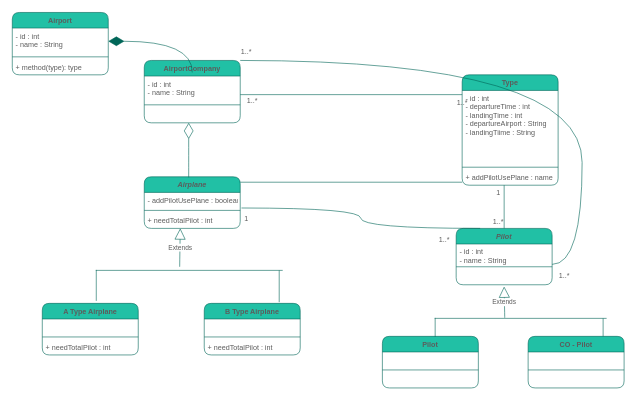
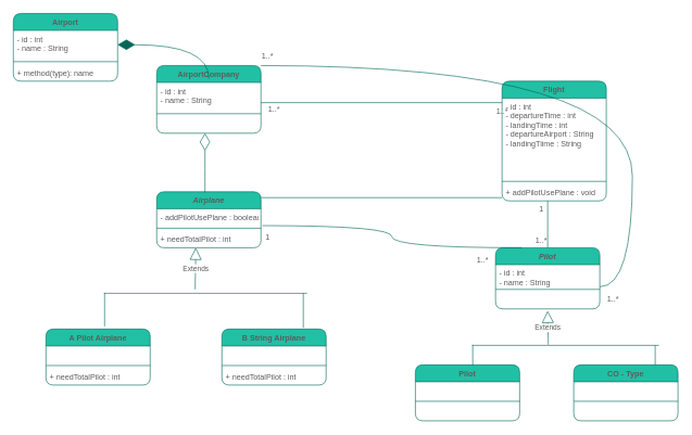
- <mxCell id="5" value="+ method(type): type" style="text;strokeColor=none;fillColor=none;align=left;verticalAlign=top;spacingLeft=4;spacingRight=4;overflow=hidden;rotatable=0;points=[[0,0.5],[1,0.5]];portConstraint=eastwest;fontColor=#5C5C5C;rounded=1;" vertex="1" parent="2"><mxGeometry y="78" width="160" height="26" as="geometry" /></mxCell>
+ <mxCell id="5" value="+ method(type): name" style="text;strokeColor=none;fillColor=none;align=left;verticalAlign=top;spacingLeft=4;spacingRight=4;overflow=hidden;rotatable=0;points=[[0,0.5],[1,0.5]];portConstraint=eastwest;fontColor=#5C5C5C;rounded=1;" vertex="1" parent="2"><mxGeometry y="78" width="160" height="26" as="geometry" /></mxCell>
- <mxCell id="10" value="Type" style="swimlane;fontStyle=1;align=center;verticalAlign=top;childLayout=stackLayout;horizontal=1;startSize=26;horizontalStack=0;resizeParent=1;resizeParentMax=0;resizeLast=0;collapsible=1;marginBottom=0;fillColor=#21C0A5;strokeColor=#006658;fontColor=#5C5C5C;rounded=1;" vertex="1" parent="1"><mxGeometry x="770" y="124" width="160" height="184" as="geometry" /></mxCell>
+ <mxCell id="10" value="Flight" style="swimlane;fontStyle=1;align=center;verticalAlign=top;childLayout=stackLayout;horizontal=1;startSize=26;horizontalStack=0;resizeParent=1;resizeParentMax=0;resizeLast=0;collapsible=1;marginBottom=0;fillColor=#21C0A5;strokeColor=#006658;fontColor=#5C5C5C;rounded=1;" vertex="1" parent="1"><mxGeometry x="770" y="124" width="160" height="184" as="geometry" /></mxCell>
- <mxCell id="13" value="+ addPilotUsePlane : name" style="text;strokeColor=none;fillColor=none;align=left;verticalAlign=top;spacingLeft=4;spacingRight=4;overflow=hidden;rotatable=0;points=[[0,0.5],[1,0.5]];portConstraint=eastwest;fontColor=#5C5C5C;rounded=1;" vertex="1" parent="10"><mxGeometry y="158" width="160" height="26" as="geometry" /></mxCell>
+ <mxCell id="13" value="+ addPilotUsePlane : void" style="text;strokeColor=none;fillColor=none;align=left;verticalAlign=top;spacingLeft=4;spacingRight=4;overflow=hidden;rotatable=0;points=[[0,0.5],[1,0.5]];portConstraint=eastwest;fontColor=#5C5C5C;rounded=1;" vertex="1" parent="10"><mxGeometry y="158" width="160" height="26" as="geometry" /></mxCell>
- <mxCell id="30" value="A Type Airplane" style="swimlane;fontStyle=1;align=center;verticalAlign=top;childLayout=stackLayout;horizontal=1;startSize=26;horizontalStack=0;resizeParent=1;resizeParentMax=0;resizeLast=0;collapsible=1;marginBottom=0;fillColor=#21C0A5;strokeColor=#006658;fontColor=#5C5C5C;rounded=1;" vertex="1" parent="1"><mxGeometry x="70" y="505" width="160" height="86" as="geometry" /></mxCell>
+ <mxCell id="30" value="A Pilot Airplane" style="swimlane;fontStyle=1;align=center;verticalAlign=top;childLayout=stackLayout;horizontal=1;startSize=26;horizontalStack=0;resizeParent=1;resizeParentMax=0;resizeLast=0;collapsible=1;marginBottom=0;fillColor=#21C0A5;strokeColor=#006658;fontColor=#5C5C5C;rounded=1;" vertex="1" parent="1"><mxGeometry x="70" y="505" width="160" height="86" as="geometry" /></mxCell>
- <mxCell id="34" value="B Type Airplane" style="swimlane;fontStyle=1;align=center;verticalAlign=top;childLayout=stackLayout;horizontal=1;startSize=26;horizontalStack=0;resizeParent=1;resizeParentMax=0;resizeLast=0;collapsible=1;marginBottom=0;fillColor=#21C0A5;strokeColor=#006658;fontColor=#5C5C5C;rounded=1;" vertex="1" parent="1"><mxGeometry x="340" y="505" width="160" height="86" as="geometry" /></mxCell>
+ <mxCell id="34" value="B String Airplane" style="swimlane;fontStyle=1;align=center;verticalAlign=top;childLayout=stackLayout;horizontal=1;startSize=26;horizontalStack=0;resizeParent=1;resizeParentMax=0;resizeLast=0;collapsible=1;marginBottom=0;fillColor=#21C0A5;strokeColor=#006658;fontColor=#5C5C5C;rounded=1;" vertex="1" parent="1"><mxGeometry x="340" y="505" width="160" height="86" as="geometry" /></mxCell>
- <mxCell id="26" value="CO - Pilot" style="swimlane;fontStyle=1;align=center;verticalAlign=top;childLayout=stackLayout;horizontal=1;startSize=26;horizontalStack=0;resizeParent=1;resizeParentMax=0;resizeLast=0;collapsible=1;marginBottom=0;fillColor=#21C0A5;strokeColor=#006658;fontColor=#5C5C5C;rounded=1;" vertex="1" parent="1"><mxGeometry x="880" y="560" width="160" height="86" as="geometry" /></mxCell>
+ <mxCell id="26" value="CO - Type" style="swimlane;fontStyle=1;align=center;verticalAlign=top;childLayout=stackLayout;horizontal=1;startSize=26;horizontalStack=0;resizeParent=1;resizeParentMax=0;resizeLast=0;collapsible=1;marginBottom=0;fillColor=#21C0A5;strokeColor=#006658;fontColor=#5C5C5C;rounded=1;" vertex="1" parent="1"><mxGeometry x="880" y="560" width="160" height="86" as="geometry" /></mxCell>
